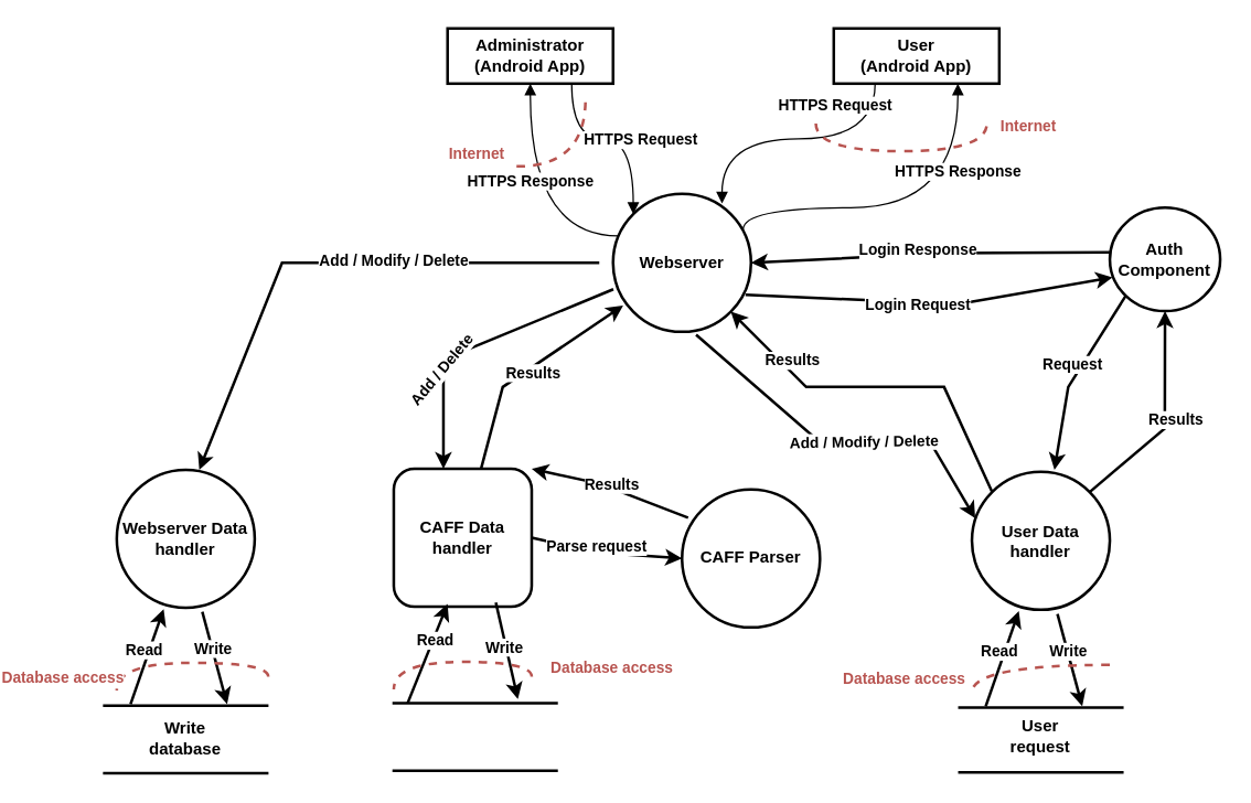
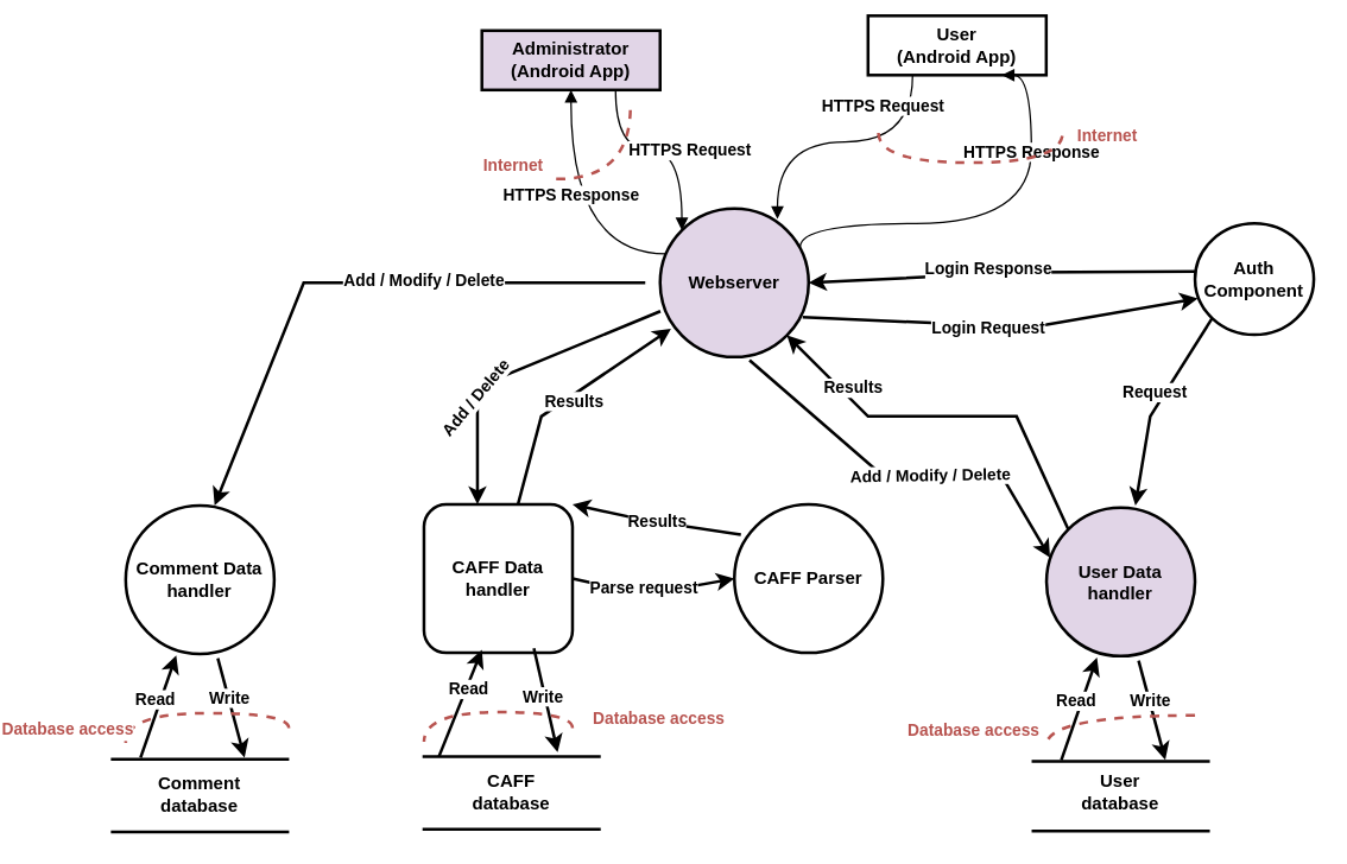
- <mxCell id="3" value="&lt;div&gt;&lt;b&gt;Administrator&lt;/b&gt;&lt;/div&gt;&lt;b&gt;(Android App)&lt;/b&gt;" style="rounded=0;whiteSpace=wrap;html=1;strokeWidth=2;" parent="1" vertex="1"><mxGeometry x="270" y="20" width="120" height="40" as="geometry" /></mxCell>
+ <mxCell id="3" value="&lt;div&gt;&lt;b&gt;Administrator&lt;/b&gt;&lt;/div&gt;&lt;b&gt;(Android App)&lt;/b&gt;" style="rounded=0;whiteSpace=wrap;html=1;strokeWidth=2;fillColor=#e1d5e7;" parent="1" vertex="1"><mxGeometry x="270" y="20" width="120" height="40" as="geometry" /></mxCell>
- <mxCell id="4" value="&lt;div&gt;&lt;b&gt;User&lt;/b&gt;&lt;/div&gt;&lt;div&gt;&lt;b&gt;(Android App)&lt;/b&gt;&lt;/div&gt;" style="rounded=0;whiteSpace=wrap;html=1;strokeWidth=2;" parent="1" vertex="1"><mxGeometry x="550" y="20" width="120" height="40" as="geometry" /></mxCell>
+ <mxCell id="4" value="&lt;div&gt;&lt;b&gt;User&lt;/b&gt;&lt;/div&gt;&lt;div&gt;&lt;b&gt;(Android App)&lt;/b&gt;&lt;/div&gt;" style="rounded=0;whiteSpace=wrap;html=1;strokeWidth=2;" parent="1" vertex="1"><mxGeometry x="530" y="10" width="120" height="40" as="geometry" /></mxCell>
- <mxCell id="2" value="&lt;div&gt;&lt;b&gt;Webserver&lt;/b&gt;&lt;/div&gt;" style="ellipse;whiteSpace=wrap;html=1;aspect=fixed;strokeWidth=2;" parent="1" vertex="1"><mxGeometry x="390" y="140" width="100" height="100" as="geometry" /></mxCell>
+ <mxCell id="2" value="&lt;div&gt;&lt;b&gt;Webserver&lt;/b&gt;&lt;/div&gt;" style="ellipse;whiteSpace=wrap;html=1;aspect=fixed;strokeWidth=2;fillColor=#e1d5e7;" parent="1" vertex="1"><mxGeometry x="390" y="140" width="100" height="100" as="geometry" /></mxCell>
- <mxCell id="58" value="" style="endArrow=classic;html=1;rounded=0;fontColor=#000000;strokeWidth=2;elbow=vertical;exitX=1;exitY=0;exitDx=0;exitDy=0;entryX=0.5;entryY=1;entryDx=0;entryDy=0;" parent="1" source="14" target="9" edge="1"><mxGeometry width="50" height="50" relative="1" as="geometry"><mxPoint x="540" y="430" as="sourcePoint" /><mxPoint x="590" y="380" as="targetPoint" /><Array as="points"><mxPoint x="790" y="310" /></Array></mxGeometry></mxCell>
- <mxCell id="59" value="&lt;b&gt;Results&lt;/b&gt;" style="edgeLabel;html=1;align=center;verticalAlign=middle;resizable=0;points=[];fontColor=#000000;" parent="58" vertex="1" connectable="0"><mxGeometry x="-0.144" y="-3" relative="1" as="geometry"><mxPoint x="9" y="-12" as="offset" /></mxGeometry></mxCell>
- <mxCell id="46" value="&lt;b&gt;Webserver Data handler&lt;/b&gt;" style="ellipse;whiteSpace=wrap;html=1;aspect=fixed;strokeWidth=2;" parent="1" vertex="1"><mxGeometry x="30.17" y="340" width="100" height="100" as="geometry" /></mxCell>
+ <mxCell id="46" value="&lt;b&gt;Comment Data handler&lt;/b&gt;" style="ellipse;whiteSpace=wrap;html=1;aspect=fixed;strokeWidth=2;" parent="1" vertex="1"><mxGeometry x="30.17" y="340" width="100" height="100" as="geometry" /></mxCell>
- <mxCell id="14" value="&lt;b&gt;User Data handler&lt;br&gt;&lt;/b&gt;" style="ellipse;whiteSpace=wrap;html=1;aspect=fixed;strokeWidth=2;" parent="1" vertex="1"><mxGeometry x="650.17" y="341.52" width="100" height="100" as="geometry" /></mxCell>
+ <mxCell id="14" value="&lt;b&gt;User Data handler&lt;br&gt;&lt;/b&gt;" style="ellipse;whiteSpace=wrap;html=1;aspect=fixed;strokeWidth=2;fillColor=#e1d5e7;" parent="1" vertex="1"><mxGeometry x="650.17" y="341.52" width="100" height="100" as="geometry" /></mxCell>
- <mxCell id="16" value="&lt;b&gt;CAFF Parser&lt;br&gt;&lt;/b&gt;" style="ellipse;whiteSpace=wrap;html=1;aspect=fixed;strokeWidth=2;" parent="1" vertex="1"><mxGeometry x="440" y="354.34" width="100" height="100" as="geometry" /></mxCell>
+ <mxCell id="16" value="&lt;b&gt;CAFF Parser&lt;br&gt;&lt;/b&gt;" style="ellipse;whiteSpace=wrap;html=1;aspect=fixed;strokeWidth=2;" parent="1" vertex="1"><mxGeometry x="440" y="339.34" width="100" height="100" as="geometry" /></mxCell>
+ <mxCell id="34" value="&lt;b&gt;CAFF database&lt;/b&gt;" style="text;html=1;strokeColor=none;fillColor=none;align=center;verticalAlign=middle;whiteSpace=wrap;rounded=0;" parent="1" vertex="1"><mxGeometry x="260" y="518.34" width="60" height="30" as="geometry" /></mxCell>
- <mxCell id="31" value="&lt;b&gt;User request&lt;/b&gt;" style="text;html=1;strokeColor=none;fillColor=none;align=center;verticalAlign=middle;whiteSpace=wrap;rounded=0;" parent="1" vertex="1"><mxGeometry x="670" y="518.34" width="60" height="30" as="geometry" /></mxCell>
+ <mxCell id="31" value="&lt;b&gt;User database&lt;/b&gt;" style="text;html=1;strokeColor=none;fillColor=none;align=center;verticalAlign=middle;whiteSpace=wrap;rounded=0;" parent="1" vertex="1"><mxGeometry x="670" y="518.34" width="60" height="30" as="geometry" /></mxCell>
- <mxCell id="49" value="&lt;b&gt;Write database&lt;/b&gt;" style="text;html=1;strokeColor=none;fillColor=none;align=center;verticalAlign=middle;whiteSpace=wrap;rounded=0;" parent="1" vertex="1"><mxGeometry x="50.17" y="520" width="60" height="30" as="geometry" /></mxCell>
+ <mxCell id="49" value="&lt;b&gt;Comment database&lt;/b&gt;" style="text;html=1;strokeColor=none;fillColor=none;align=center;verticalAlign=middle;whiteSpace=wrap;rounded=0;" parent="1" vertex="1"><mxGeometry x="50.17" y="520" width="60" height="30" as="geometry" /></mxCell>
